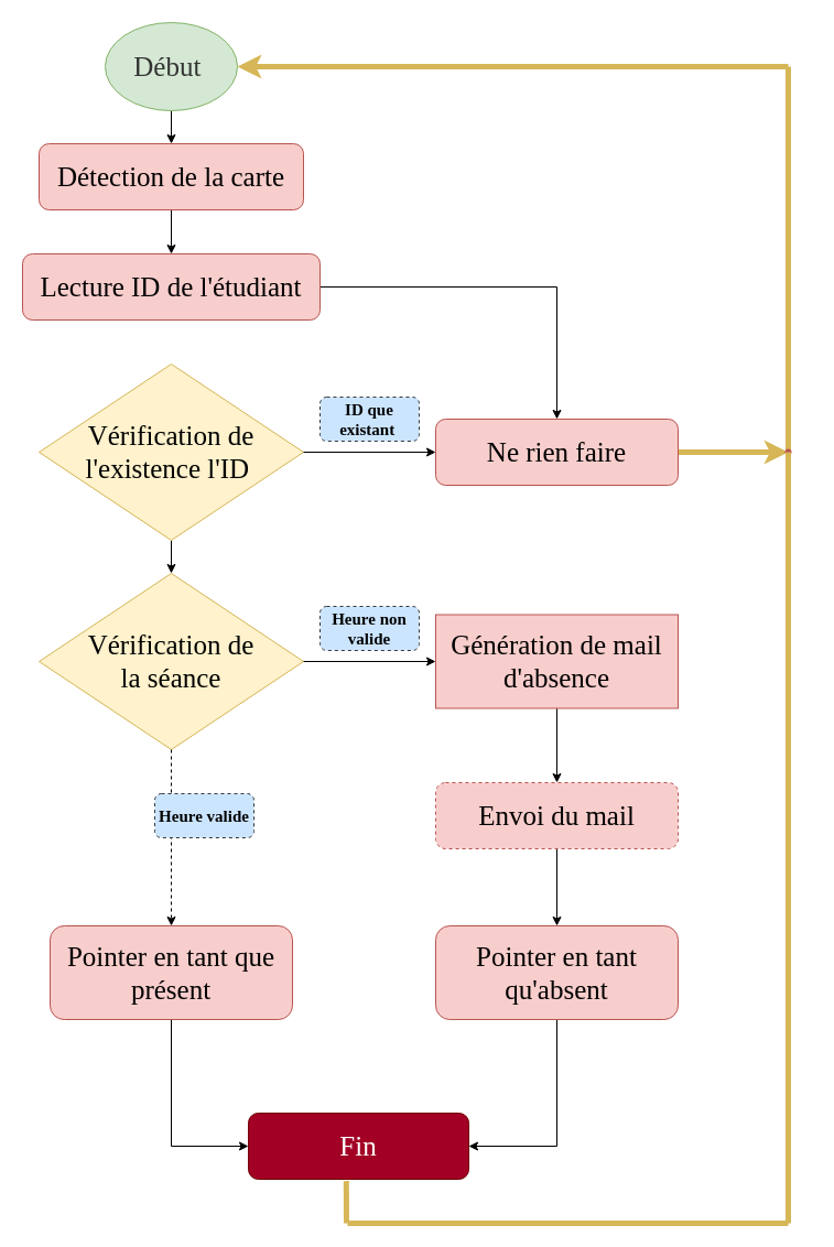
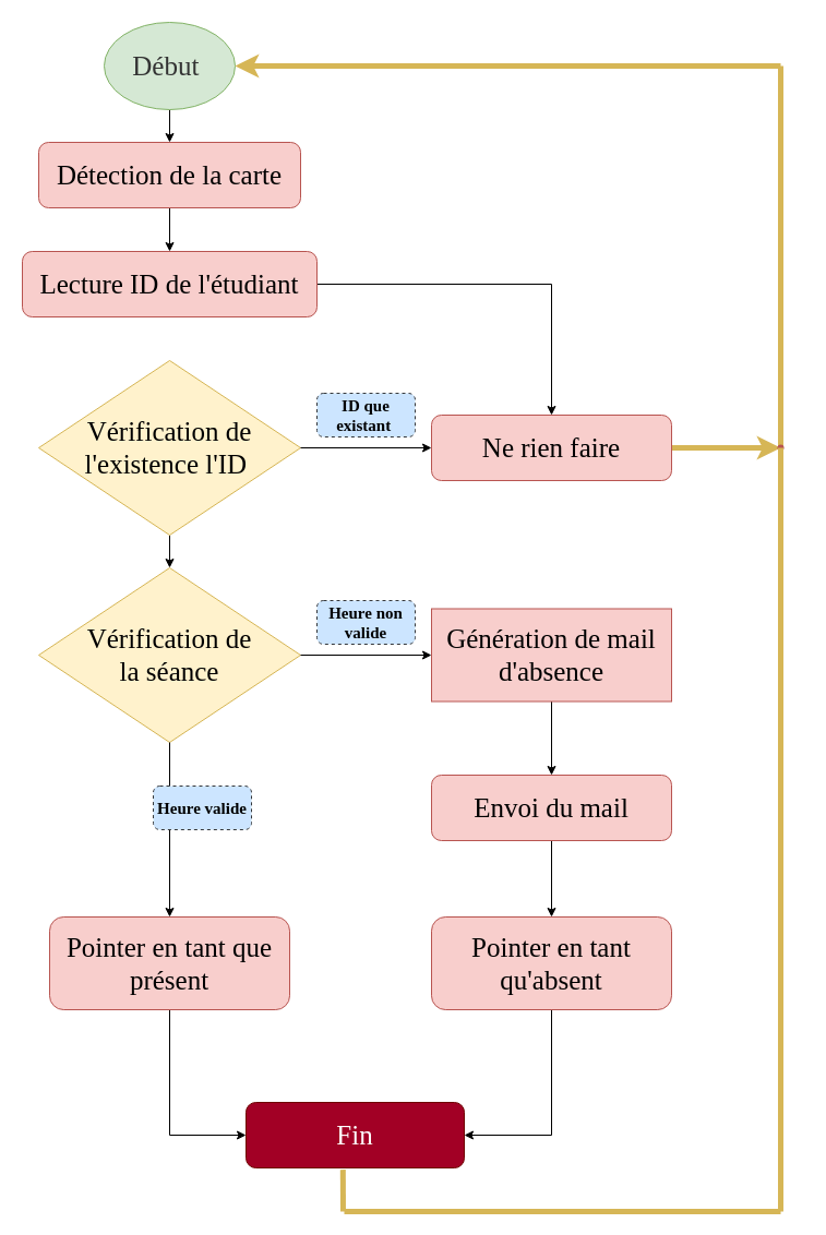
- <mxCell id="16" value="&lt;font style=&quot;font-size: 25px;&quot;&gt;Envoi du mail&lt;/font&gt;" style="rounded=1;whiteSpace=wrap;html=1;labelBorderColor=none;fontFamily=Times New Roman;fontSize=17;fillColor=#f8cecc;strokeColor=#b85450;dashed=1;" vertex="1" parent="1"><mxGeometry x="395" y="710" width="220" height="60" as="geometry" /></mxCell>
+ <mxCell id="16" value="&lt;font style=&quot;font-size: 25px;&quot;&gt;Envoi du mail&lt;/font&gt;" style="rounded=1;whiteSpace=wrap;html=1;labelBorderColor=none;fontFamily=Times New Roman;fontSize=17;fillColor=#f8cecc;strokeColor=#b85450;" vertex="1" parent="1"><mxGeometry x="395" y="710" width="220" height="60" as="geometry" /></mxCell>
- <mxCell id="24" value="" style="endArrow=classic;html=1;rounded=0;fontFamily=Times New Roman;fontSize=25;fontColor=#333333;exitX=0.5;exitY=1;exitDx=0;exitDy=0;entryX=0.5;entryY=0;entryDx=0;entryDy=0;dashed=1;" edge="1" parent="1" source="10" target="20"><mxGeometry width="50" height="50" relative="1" as="geometry"><mxPoint x="165" y="810" as="sourcePoint" /><mxPoint x="215" y="760" as="targetPoint" /></mxGeometry></mxCell>
+ <mxCell id="24" value="" style="endArrow=classic;html=1;rounded=0;fontFamily=Times New Roman;fontSize=25;fontColor=#333333;exitX=0.5;exitY=1;exitDx=0;exitDy=0;entryX=0.5;entryY=0;entryDx=0;entryDy=0;" edge="1" parent="1" source="10" target="20"><mxGeometry width="50" height="50" relative="1" as="geometry"><mxPoint x="165" y="810" as="sourcePoint" /><mxPoint x="215" y="760" as="targetPoint" /></mxGeometry></mxCell>
